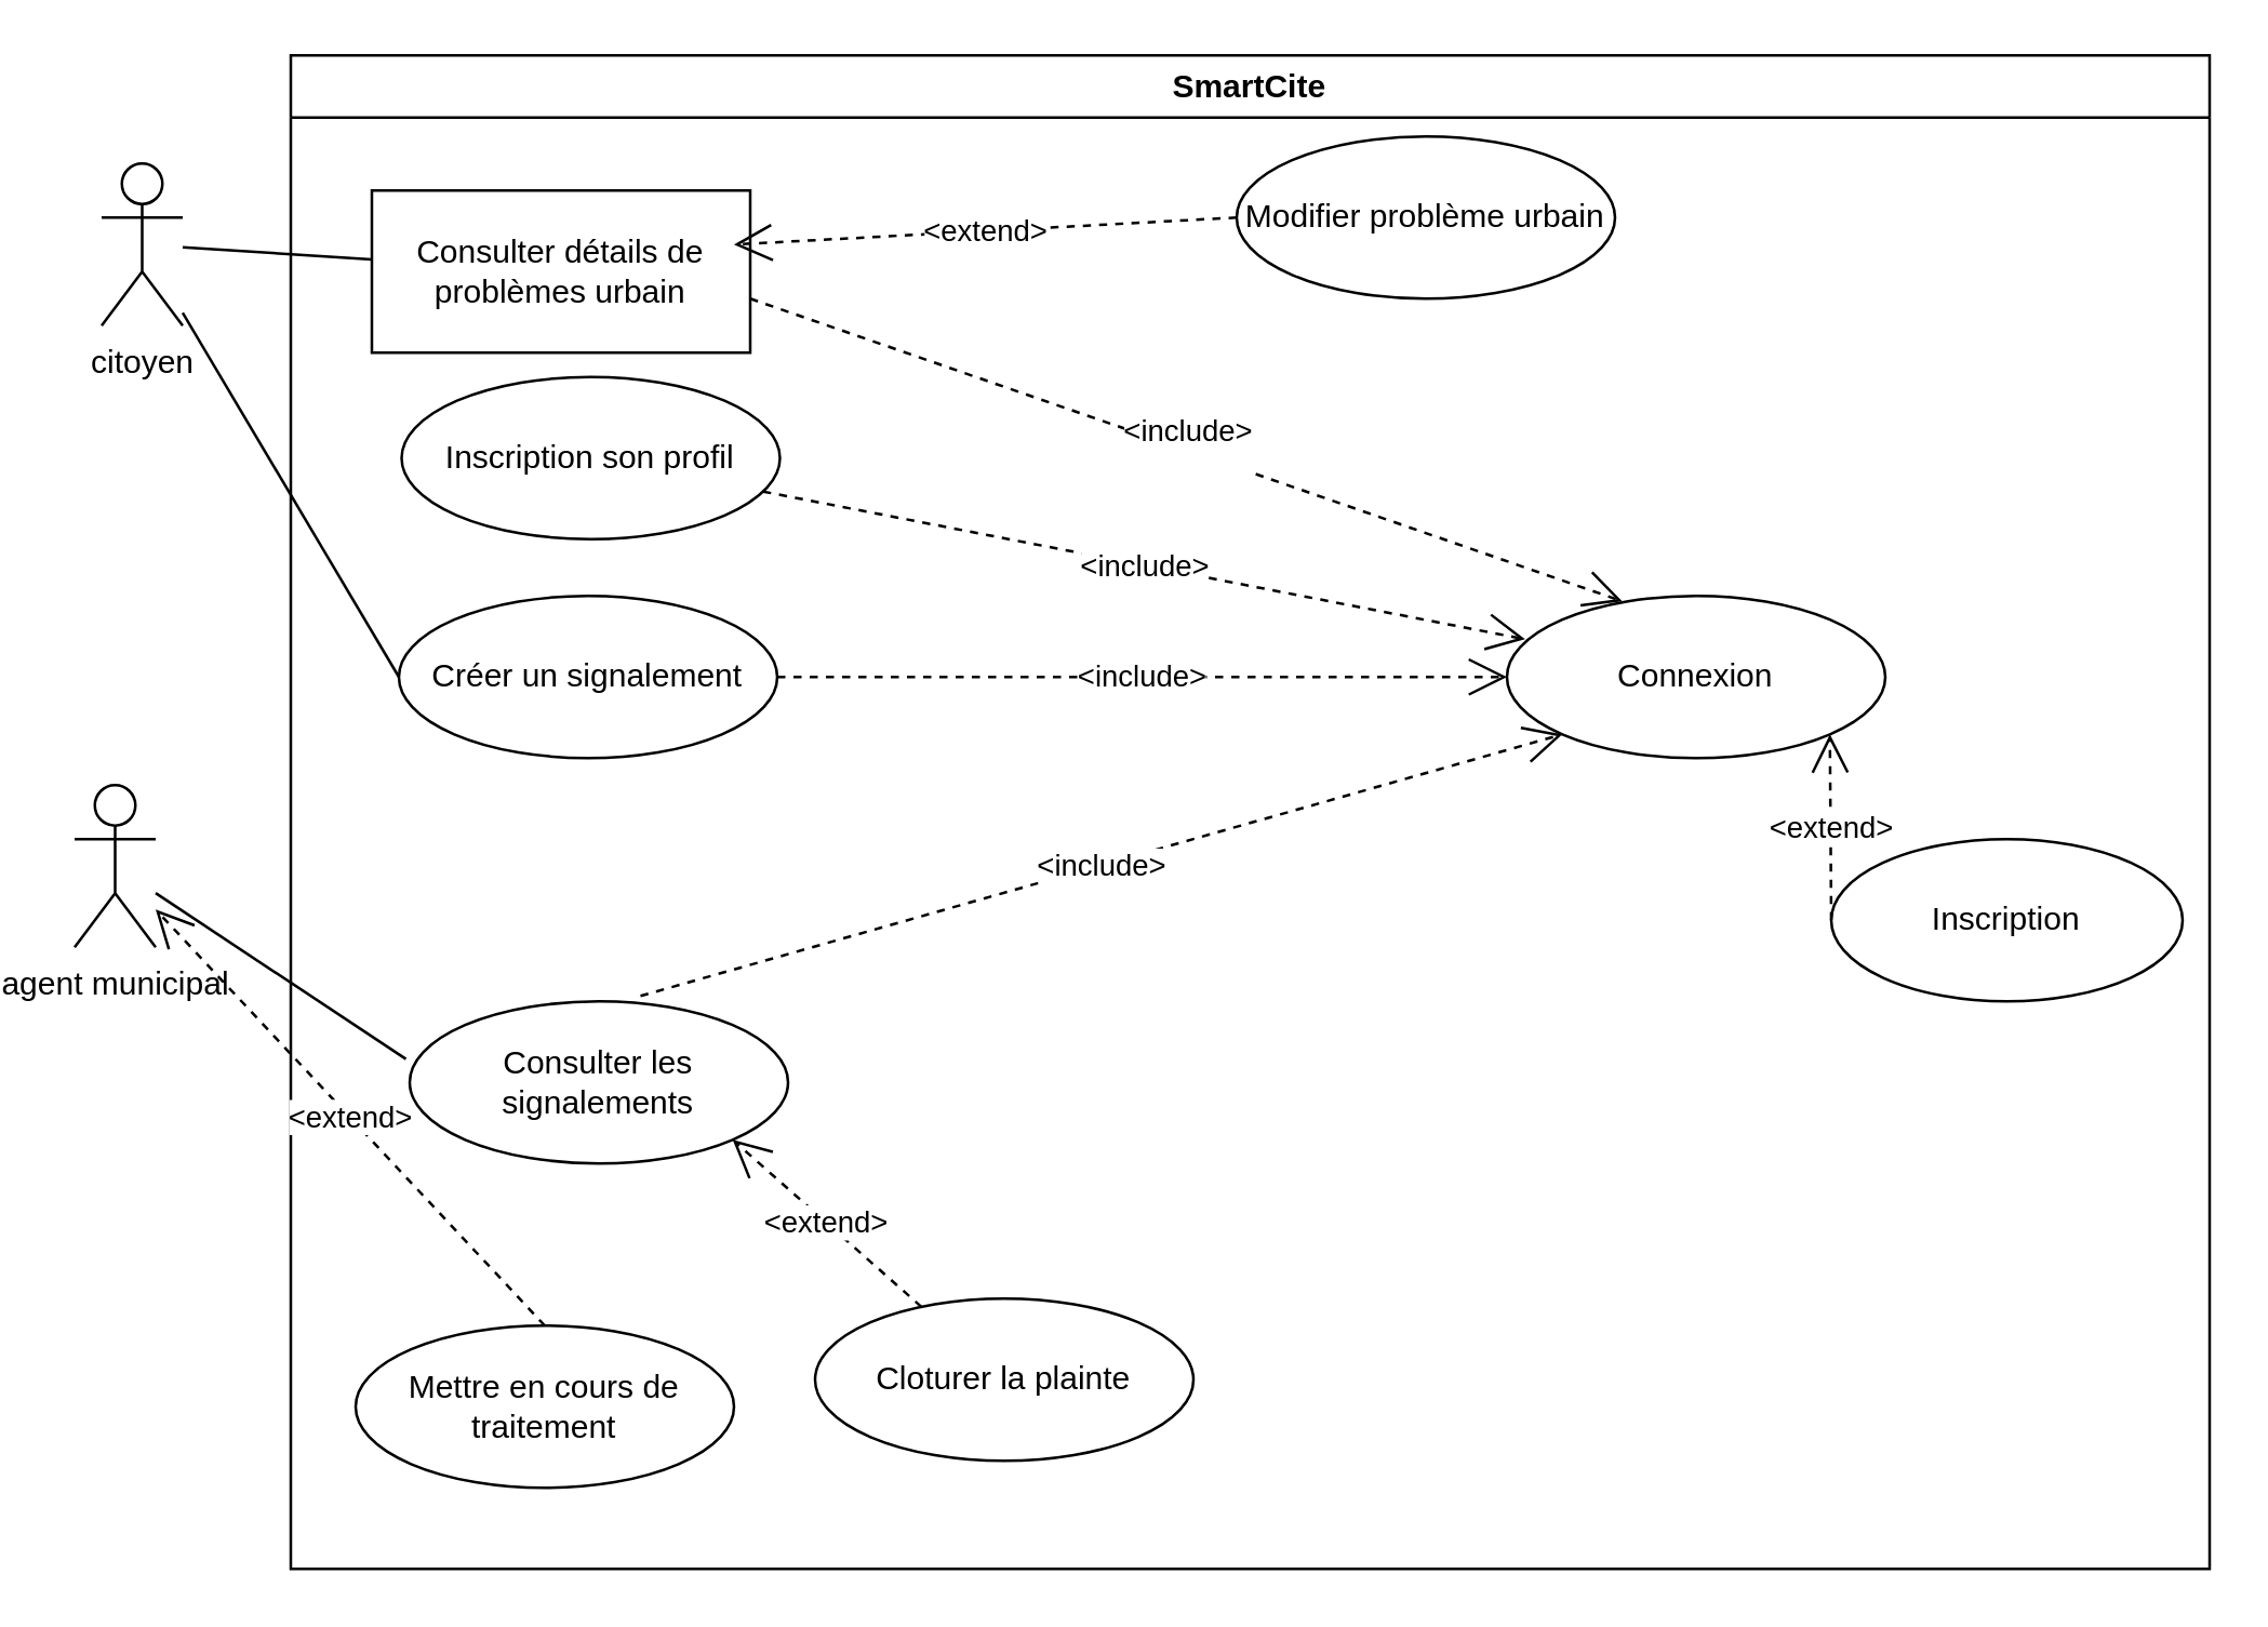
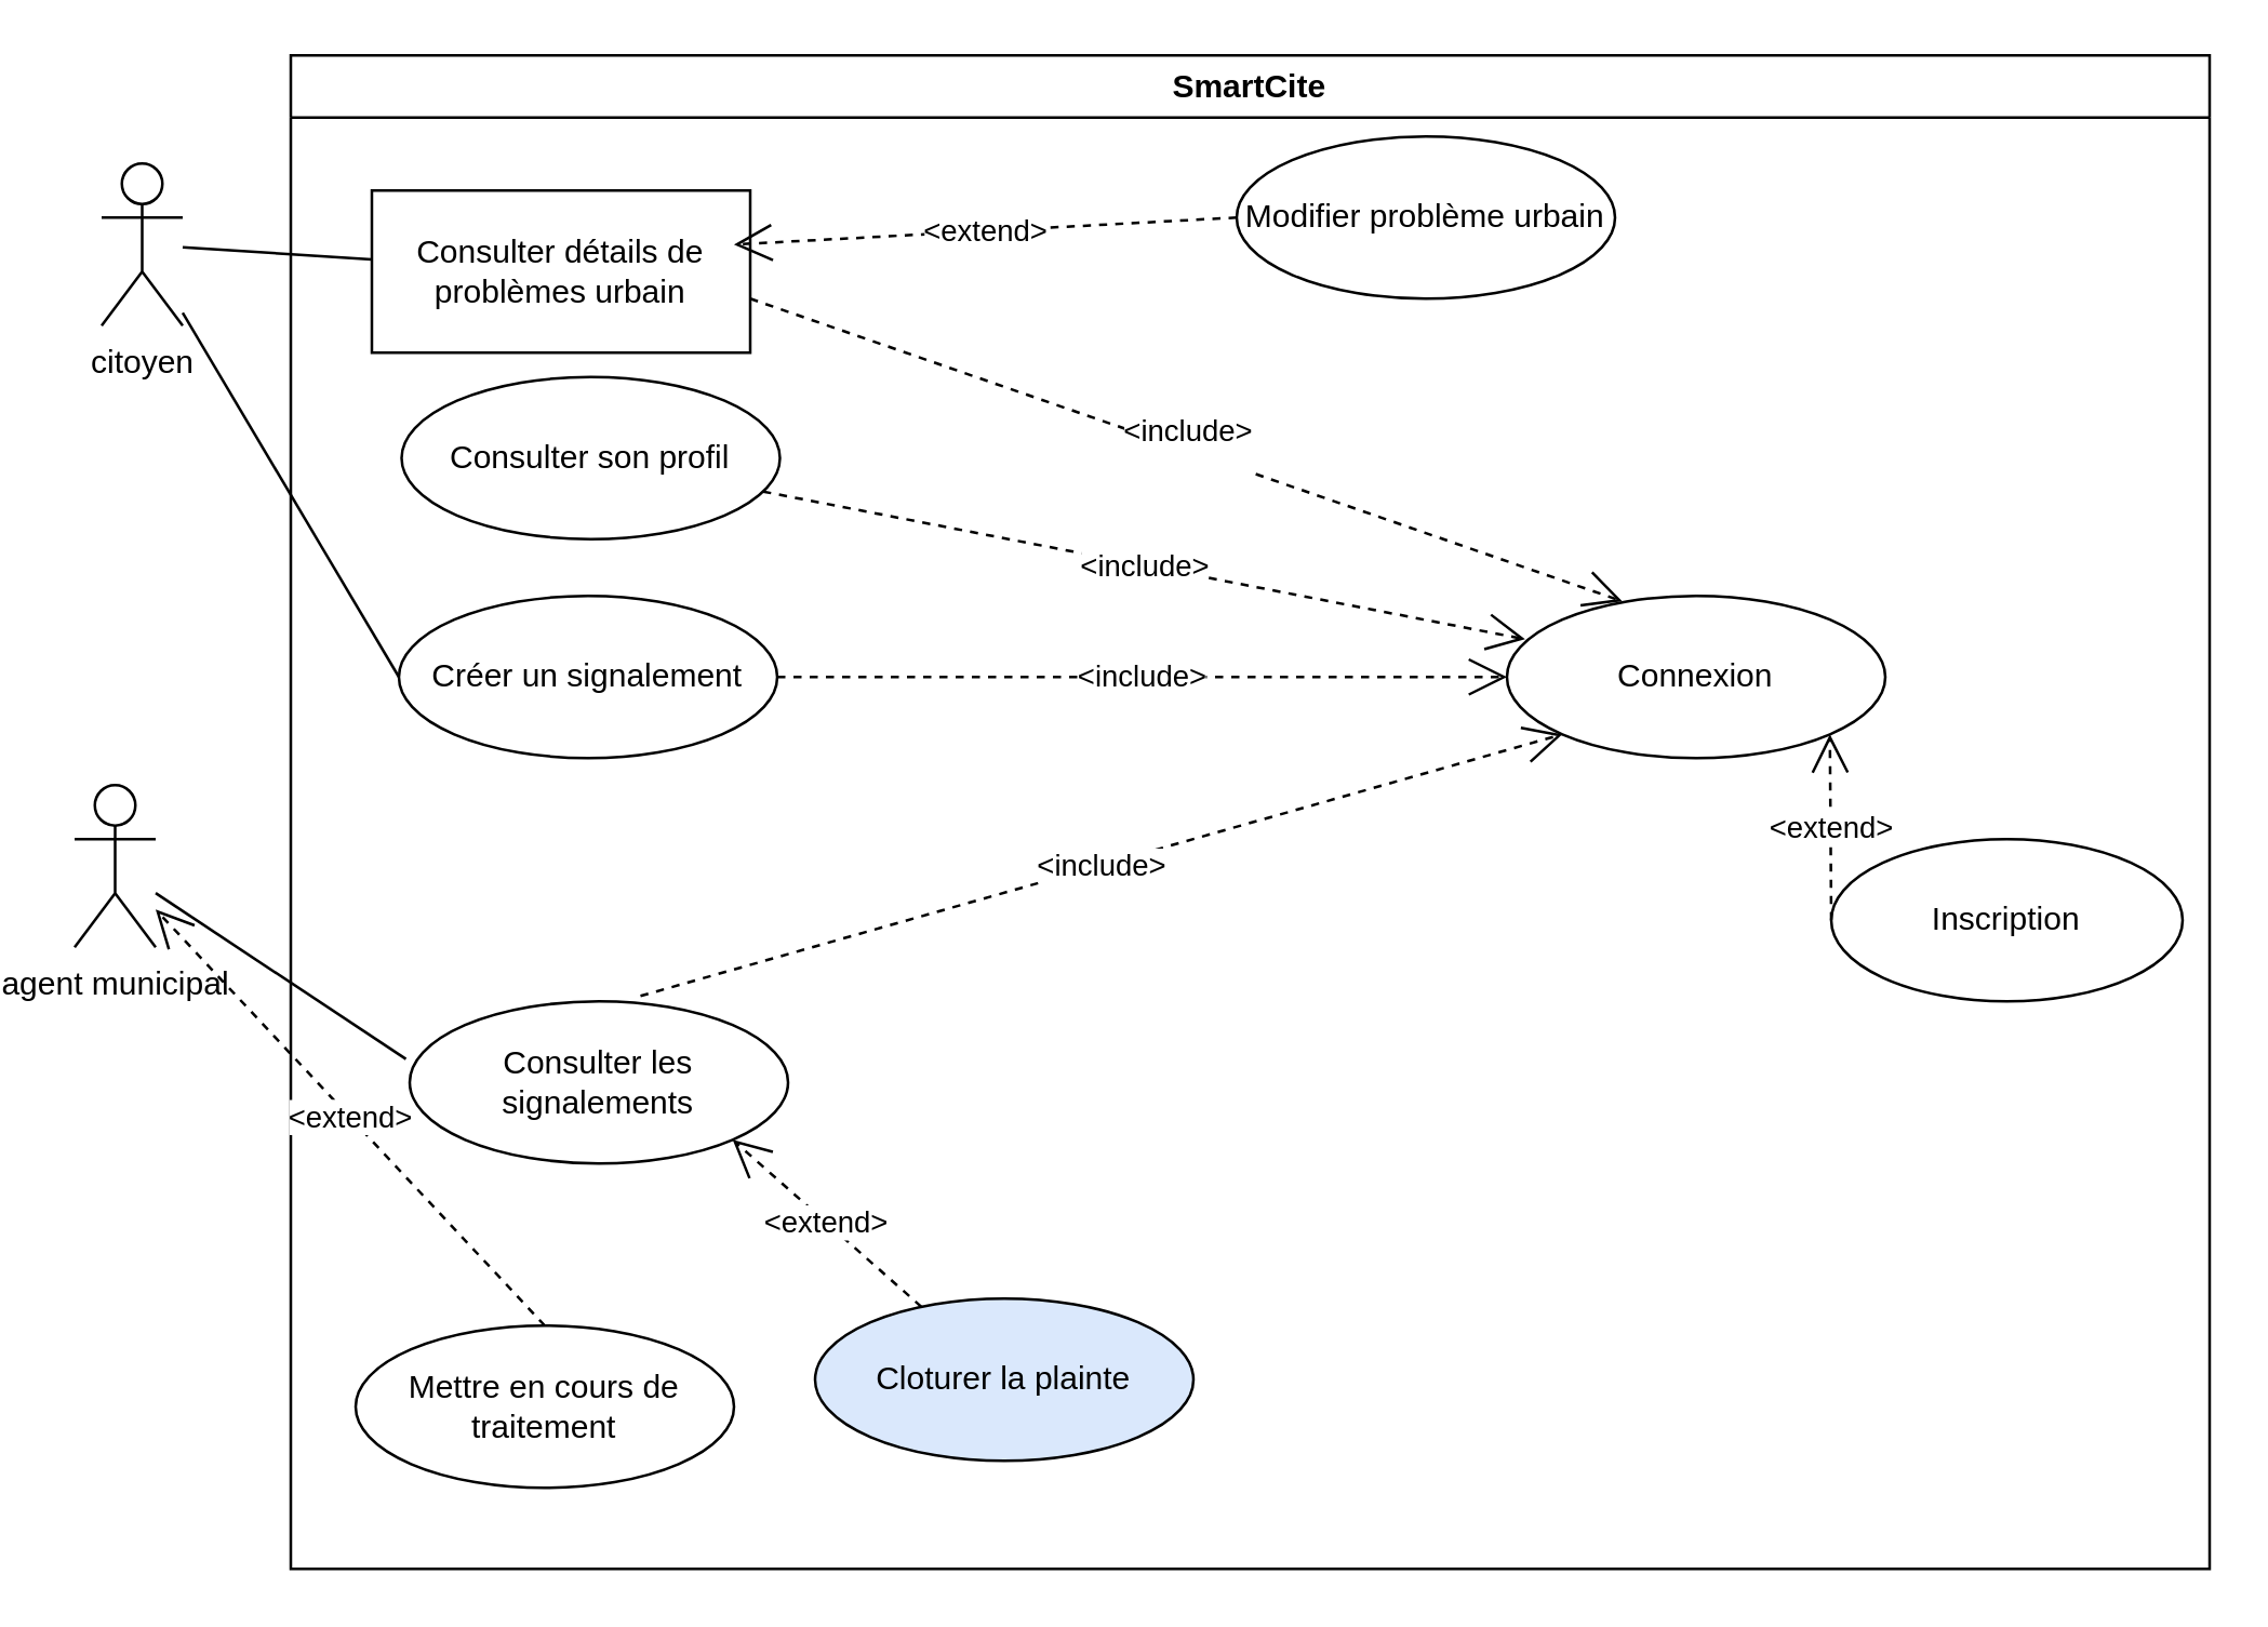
- <mxCell id="19" value="Inscription son profil" style="ellipse;whiteSpace=wrap;html=1;" vertex="1" parent="2"><mxGeometry x="41" y="119" width="140" height="60" as="geometry" /></mxCell>
+ <mxCell id="19" value="Consulter son profil" style="ellipse;whiteSpace=wrap;html=1;" vertex="1" parent="2"><mxGeometry x="41" y="119" width="140" height="60" as="geometry" /></mxCell>
- <mxCell id="8" value="Cloturer la plainte" style="ellipse;whiteSpace=wrap;html=1;" vertex="1" parent="2"><mxGeometry x="194" y="460" width="140" height="60" as="geometry" /></mxCell>
+ <mxCell id="8" value="Cloturer la plainte" style="ellipse;whiteSpace=wrap;html=1;fillColor=#dae8fc;" vertex="1" parent="2"><mxGeometry x="194" y="460" width="140" height="60" as="geometry" /></mxCell>
